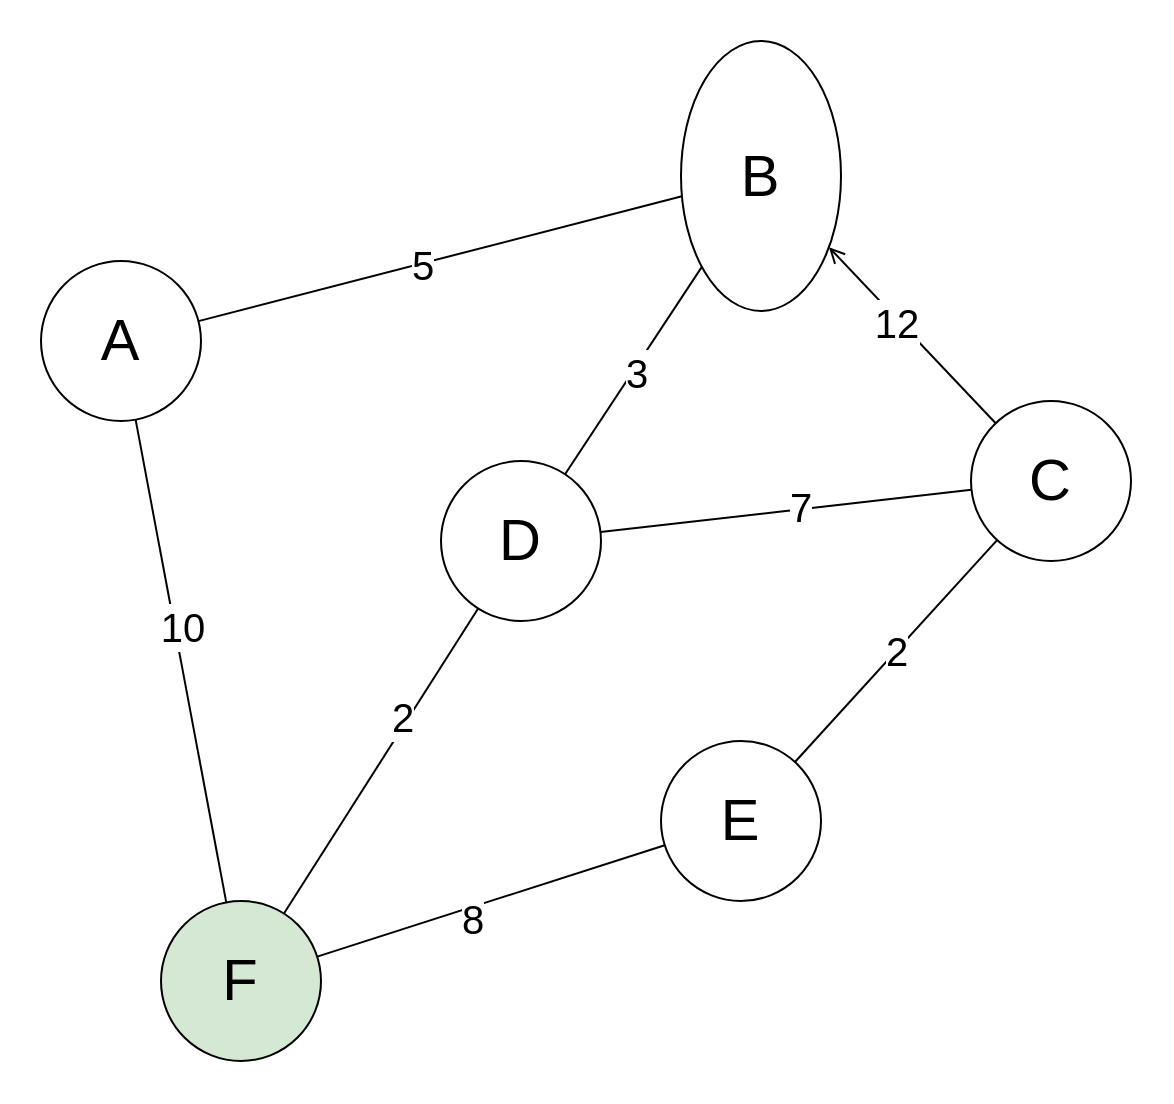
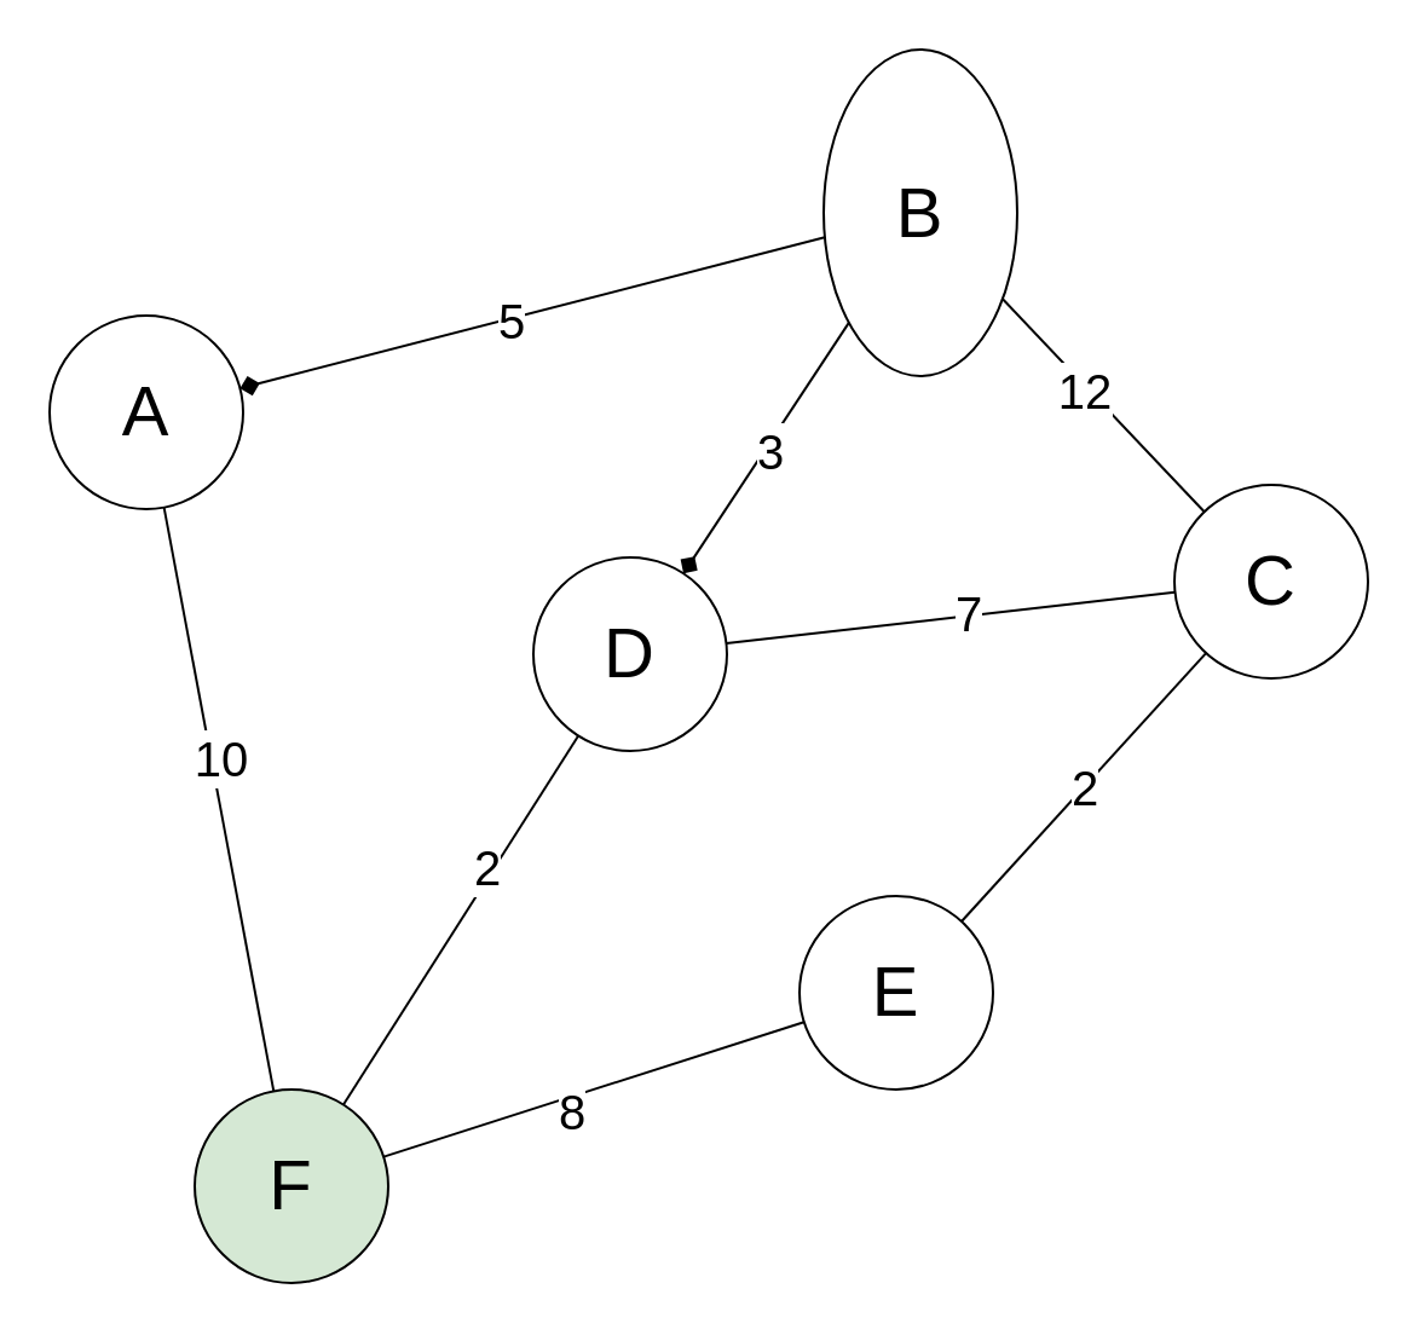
- <mxCell id="12" value="" style="endArrow=open;html=1;rounded=0;" edge="1" parent="1" source="4" target="3"><mxGeometry width="50" height="50" relative="1" as="geometry"><mxPoint x="362" y="93" as="sourcePoint" /><mxPoint x="118" y="177" as="targetPoint" /></mxGeometry></mxCell>
+ <mxCell id="12" value="" style="endArrow=none;html=1;rounded=0;" edge="1" parent="1" source="4" target="3"><mxGeometry width="50" height="50" relative="1" as="geometry"><mxPoint x="362" y="93" as="sourcePoint" /><mxPoint x="118" y="177" as="targetPoint" /></mxGeometry></mxCell>
- <mxCell id="8" value="" style="endArrow=none;html=1;rounded=0;" edge="1" parent="1" source="3" target="2"><mxGeometry width="50" height="50" relative="1" as="geometry"><mxPoint x="190" y="250" as="sourcePoint" /><mxPoint x="240" y="200" as="targetPoint" /></mxGeometry></mxCell>
+ <mxCell id="8" value="" style="endArrow=diamond;html=1;rounded=0;" edge="1" parent="1" source="3" target="2"><mxGeometry width="50" height="50" relative="1" as="geometry"><mxPoint x="190" y="250" as="sourcePoint" /><mxPoint x="240" y="200" as="targetPoint" /></mxGeometry></mxCell>
- <mxCell id="14" value="" style="endArrow=none;html=1;rounded=0;" edge="1" parent="1" source="3" target="7"><mxGeometry width="50" height="50" relative="1" as="geometry"><mxPoint x="372" y="103" as="sourcePoint" /><mxPoint x="128" y="187" as="targetPoint" /></mxGeometry></mxCell>
+ <mxCell id="14" value="" style="endArrow=diamond;html=1;rounded=0;" edge="1" parent="1" source="3" target="7"><mxGeometry width="50" height="50" relative="1" as="geometry"><mxPoint x="372" y="103" as="sourcePoint" /><mxPoint x="128" y="187" as="targetPoint" /></mxGeometry></mxCell>
